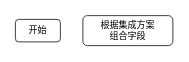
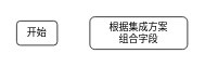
- <mxCell id="2" value="开始" style="rounded=1;whiteSpace=wrap;html=1;" vertex="1" parent="1"><mxGeometry x="20" y="25" width="60" height="30" as="geometry" /></mxCell>
+ <mxCell id="2" value="开始" style="rounded=1;whiteSpace=wrap;html=1;" vertex="1" parent="1"><mxGeometry x="20" y="25" width="50" height="30" as="geometry" /></mxCell>
